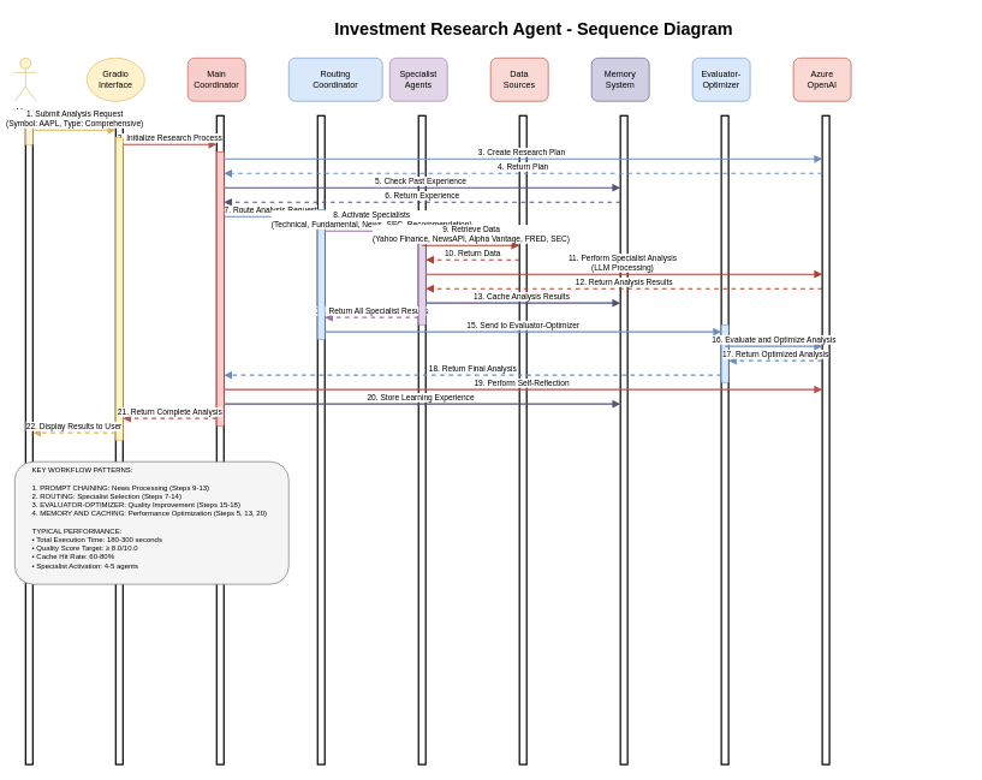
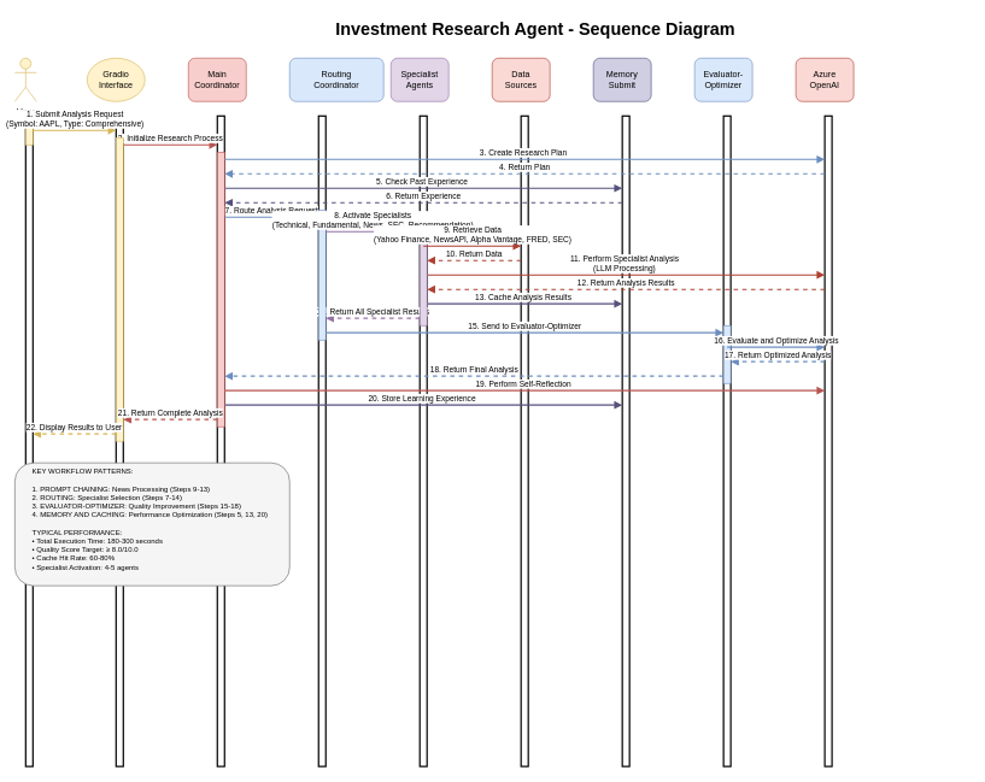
- <mxCell id="15" value="Memory&lt;br&gt;System" style="rounded=1;whiteSpace=wrap;html=1;fillColor=#d0cee2;strokeColor=#56517e;" parent="1" vertex="1"><mxGeometry x="820" y="80" width="80" height="60" as="geometry" /></mxCell>
+ <mxCell id="15" value="Memory&lt;br&gt;Submit" style="rounded=1;whiteSpace=wrap;html=1;fillColor=#d0cee2;strokeColor=#56517e;" parent="1" vertex="1"><mxGeometry x="820" y="80" width="80" height="60" as="geometry" /></mxCell>
